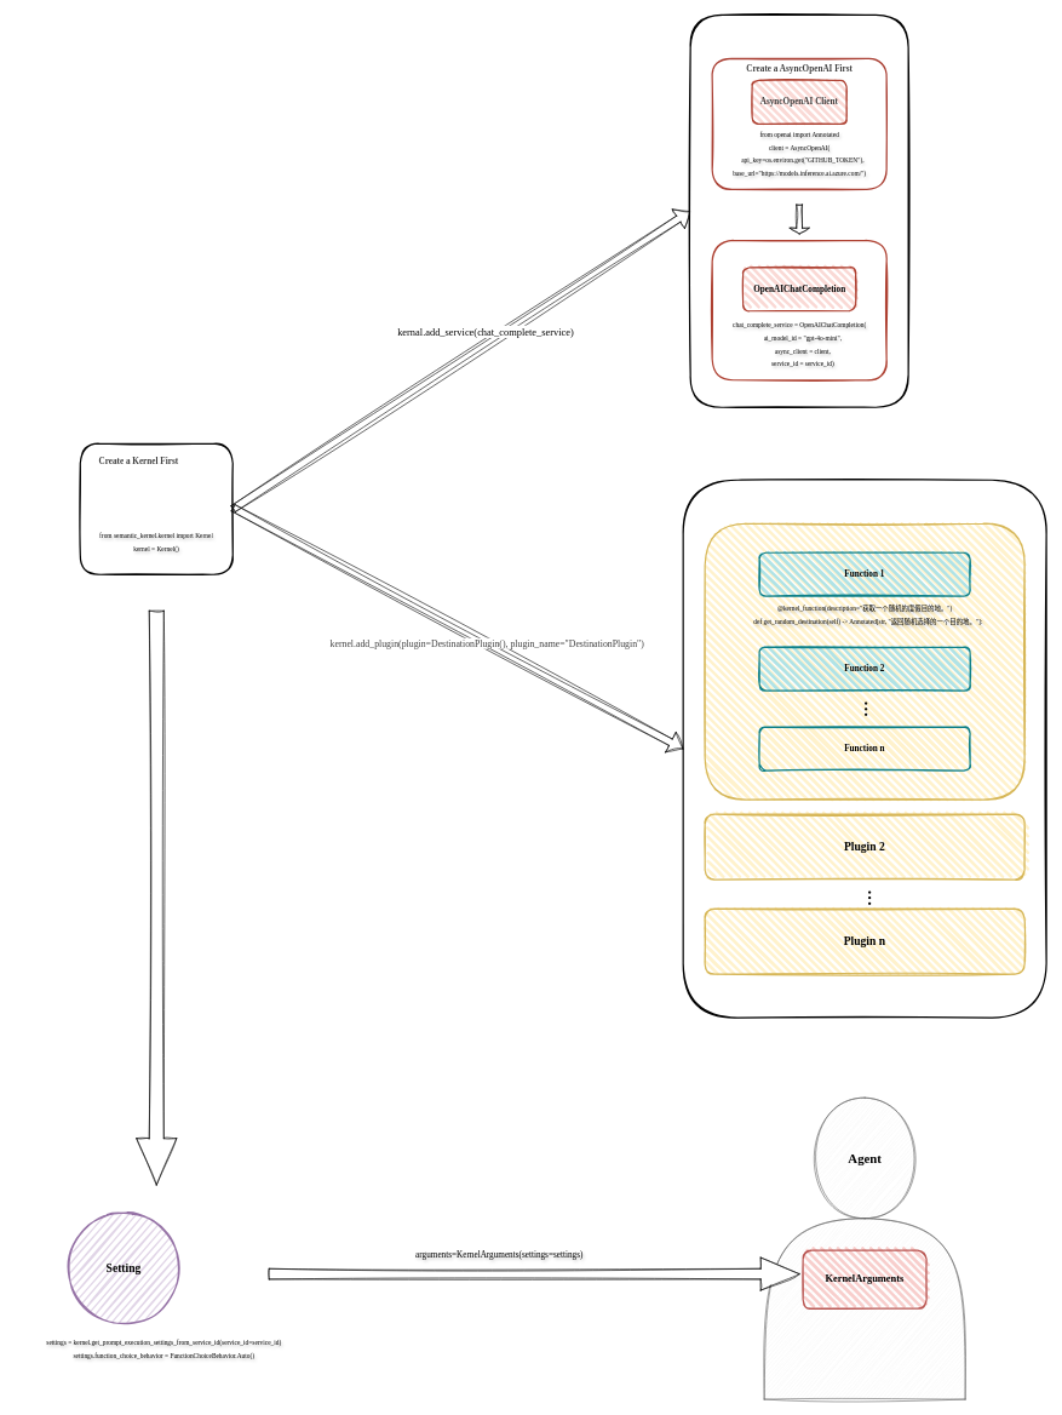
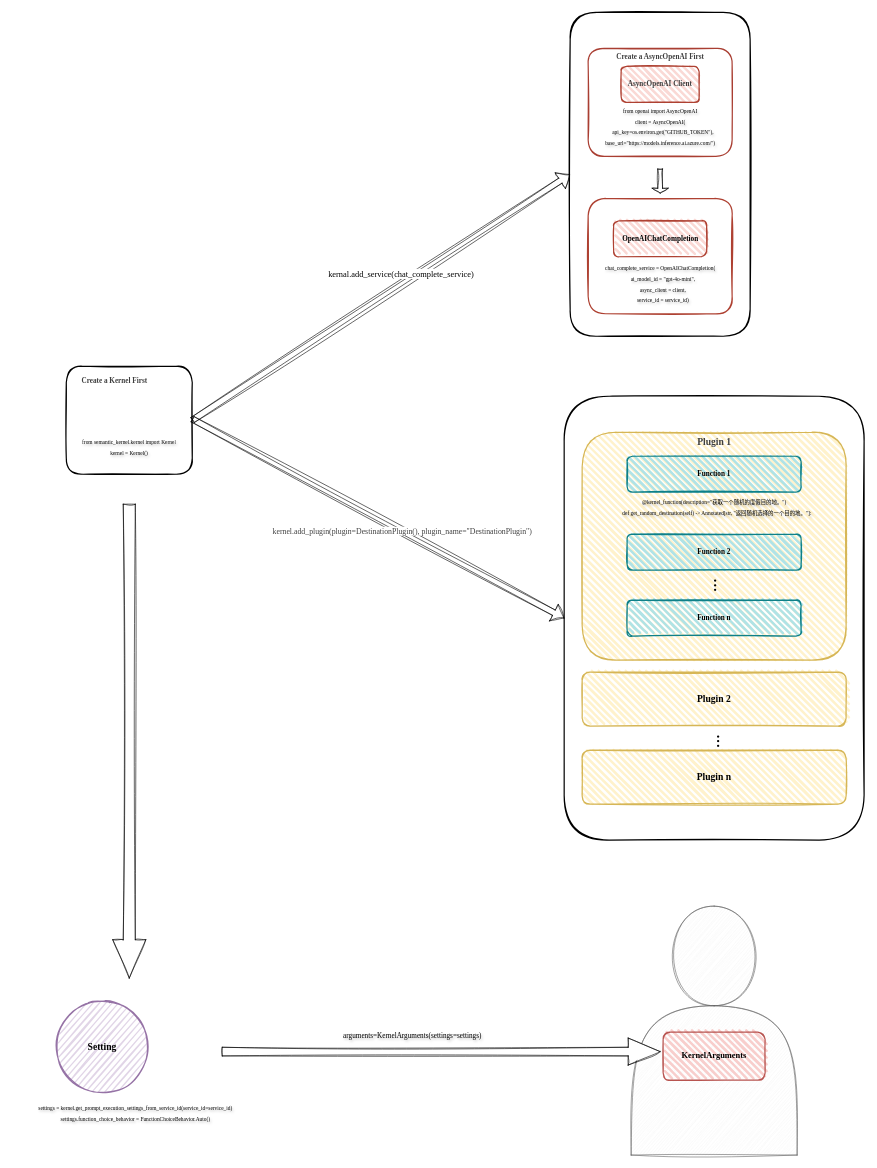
- <mxCell id="19" value="&lt;div style=&quot;line-height: 18px; white-space-collapse: preserve;&quot;&gt;&lt;font style=&quot;font-size: 9px;&quot;&gt;&lt;span&gt;from&lt;/span&gt;&lt;span&gt; &lt;/span&gt;&lt;span&gt;openai&lt;/span&gt;&lt;span&gt; &lt;/span&gt;&lt;span&gt;import&lt;/span&gt;&lt;span&gt; &lt;/span&gt;&lt;span&gt;Annotated&lt;/span&gt;&lt;/font&gt;&lt;/div&gt;" style="text;html=1;align=center;verticalAlign=middle;resizable=0;points=[];autosize=1;strokeColor=none;fillColor=none;labelBackgroundColor=none;fontColor=default;fontFamily=Comic Sans MS;textShadow=1;fontSize=10;" vertex="1" parent="15"><mxGeometry x="40" y="90" width="160" height="30" as="geometry" /></mxCell>
+ <mxCell id="19" value="&lt;div style=&quot;line-height: 18px; white-space-collapse: preserve;&quot;&gt;&lt;font style=&quot;font-size: 9px;&quot;&gt;&lt;span&gt;from&lt;/span&gt;&lt;span&gt; &lt;/span&gt;&lt;span&gt;openai&lt;/span&gt;&lt;span&gt; &lt;/span&gt;&lt;span&gt;import&lt;/span&gt;&lt;span&gt; &lt;/span&gt;&lt;span&gt;AsyncOpenAI&lt;/span&gt;&lt;/font&gt;&lt;/div&gt;" style="text;html=1;align=center;verticalAlign=middle;resizable=0;points=[];autosize=1;strokeColor=none;fillColor=none;labelBackgroundColor=none;fontColor=default;fontFamily=Comic Sans MS;textShadow=1;fontSize=10;" vertex="1" parent="15"><mxGeometry x="40" y="90" width="160" height="30" as="geometry" /></mxCell>
+ <mxCell id="25" value="&lt;b style=&quot;color: rgb(63, 63, 63); font-family: &amp;quot;Comic Sans MS&amp;quot;;&quot;&gt;&lt;font style=&quot;font-size: 16px;&quot;&gt;Plugin 1&lt;/font&gt;&lt;/b&gt;" style="text;html=1;align=center;verticalAlign=middle;resizable=0;points=[];autosize=1;strokeColor=none;fillColor=none;fillStyle=auto;" vertex="1" parent="22"><mxGeometry x="210" y="60" width="80" height="30" as="geometry" /></mxCell>
- <mxCell id="30" value="&lt;font face=&quot;Comic Sans MS&quot;&gt;&lt;b&gt;Function n&lt;/b&gt;&lt;/font&gt;" style="rounded=1;whiteSpace=wrap;html=1;strokeWidth=2;fillWeight=4;hachureGap=8;hachureAngle=45;fillColor=#fff2cc;sketch=1;strokeColor=#0e8088;" vertex="1" parent="22"><mxGeometry x="105" y="340" width="290" height="60" as="geometry" /></mxCell>
+ <mxCell id="30" value="&lt;font face=&quot;Comic Sans MS&quot;&gt;&lt;b&gt;Function n&lt;/b&gt;&lt;/font&gt;" style="rounded=1;whiteSpace=wrap;html=1;strokeWidth=2;fillWeight=4;hachureGap=8;hachureAngle=45;fillColor=#b0e3e6;sketch=1;strokeColor=#0e8088;" vertex="1" parent="22"><mxGeometry x="105" y="340" width="290" height="60" as="geometry" /></mxCell>
- <mxCell id="40" value="&lt;b&gt;&lt;font face=&quot;Comic Sans MS&quot; style=&quot;font-size: 18px;&quot;&gt;Agent&lt;/font&gt;&lt;/b&gt;" style="text;html=1;align=center;verticalAlign=middle;resizable=0;points=[];autosize=1;strokeColor=none;fillColor=none;" vertex="1" parent="1"><mxGeometry x="1155" y="1575" width="70" height="40" as="geometry" /></mxCell>
